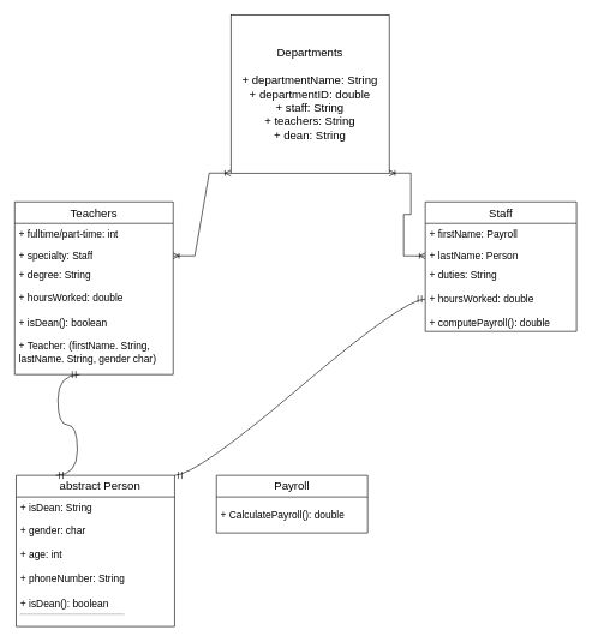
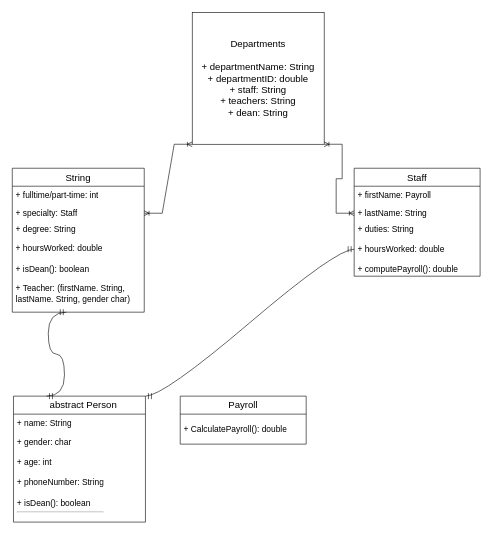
- <mxCell id="3" value="Teachers" style="swimlane;fontStyle=0;childLayout=stackLayout;horizontal=1;startSize=30;horizontalStack=0;resizeParent=1;resizeParentMax=0;resizeLast=0;collapsible=1;marginBottom=0;whiteSpace=wrap;html=1;fontSize=16;" parent="1" vertex="1"><mxGeometry x="20" y="280" width="220" height="240" as="geometry"><mxRectangle x="270" y="300" width="90" height="30" as="alternateBounds" /></mxGeometry></mxCell>
+ <mxCell id="3" value="String" style="swimlane;fontStyle=0;childLayout=stackLayout;horizontal=1;startSize=30;horizontalStack=0;resizeParent=1;resizeParentMax=0;resizeLast=0;collapsible=1;marginBottom=0;whiteSpace=wrap;html=1;fontSize=16;" parent="1" vertex="1"><mxGeometry x="20" y="280" width="220" height="240" as="geometry"><mxRectangle x="270" y="300" width="90" height="30" as="alternateBounds" /></mxGeometry></mxCell>
- <mxCell id="10" value="+ lastName: Person" style="text;strokeColor=none;fillColor=none;align=left;verticalAlign=middle;spacingLeft=4;spacingRight=4;overflow=hidden;points=[[0,0.5],[1,0.5]];portConstraint=eastwest;rotatable=0;whiteSpace=wrap;html=1;fontSize=14;" parent="8" vertex="1"><mxGeometry y="60" width="210" height="30" as="geometry" /></mxCell>
+ <mxCell id="10" value="+ lastName: String" style="text;strokeColor=none;fillColor=none;align=left;verticalAlign=middle;spacingLeft=4;spacingRight=4;overflow=hidden;points=[[0,0.5],[1,0.5]];portConstraint=eastwest;rotatable=0;whiteSpace=wrap;html=1;fontSize=14;" parent="8" vertex="1"><mxGeometry y="60" width="210" height="30" as="geometry" /></mxCell>
- <mxCell id="14" value="+ isDean: String" style="text;strokeColor=none;fillColor=none;align=left;verticalAlign=middle;spacingLeft=4;spacingRight=4;overflow=hidden;points=[[0,0.5],[1,0.5]];portConstraint=eastwest;rotatable=0;whiteSpace=wrap;html=1;fontSize=14;" vertex="1" parent="13"><mxGeometry y="30" width="220" height="30" as="geometry" /></mxCell>
+ <mxCell id="14" value="+ name: String" style="text;strokeColor=none;fillColor=none;align=left;verticalAlign=middle;spacingLeft=4;spacingRight=4;overflow=hidden;points=[[0,0.5],[1,0.5]];portConstraint=eastwest;rotatable=0;whiteSpace=wrap;html=1;fontSize=14;" vertex="1" parent="13"><mxGeometry y="30" width="220" height="30" as="geometry" /></mxCell>
